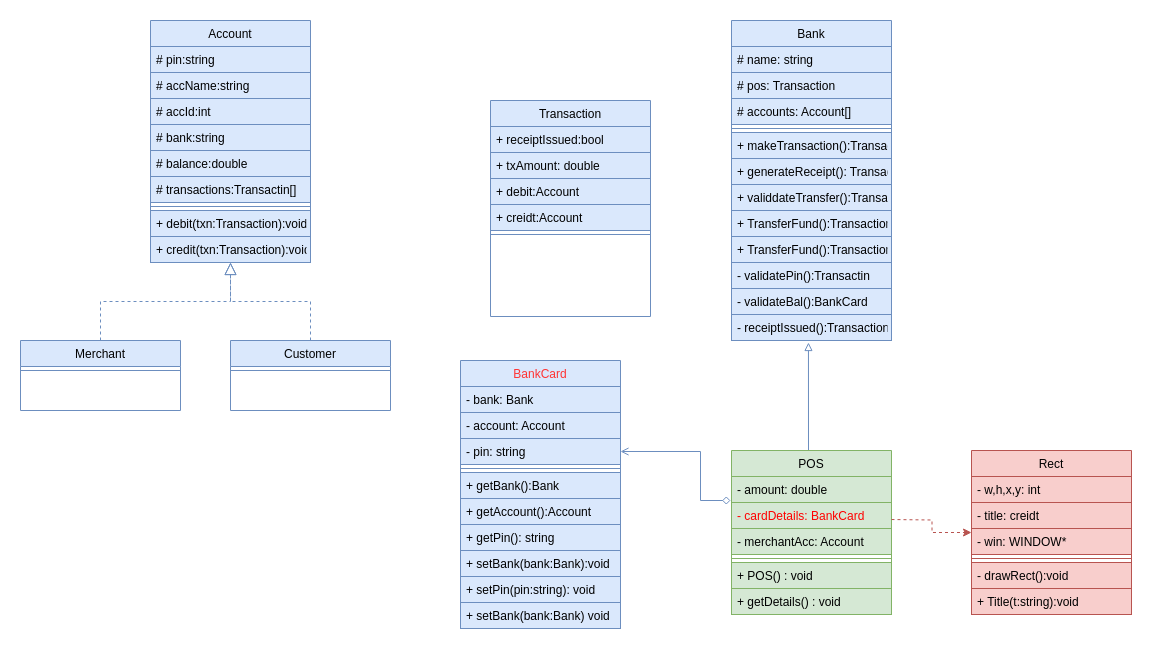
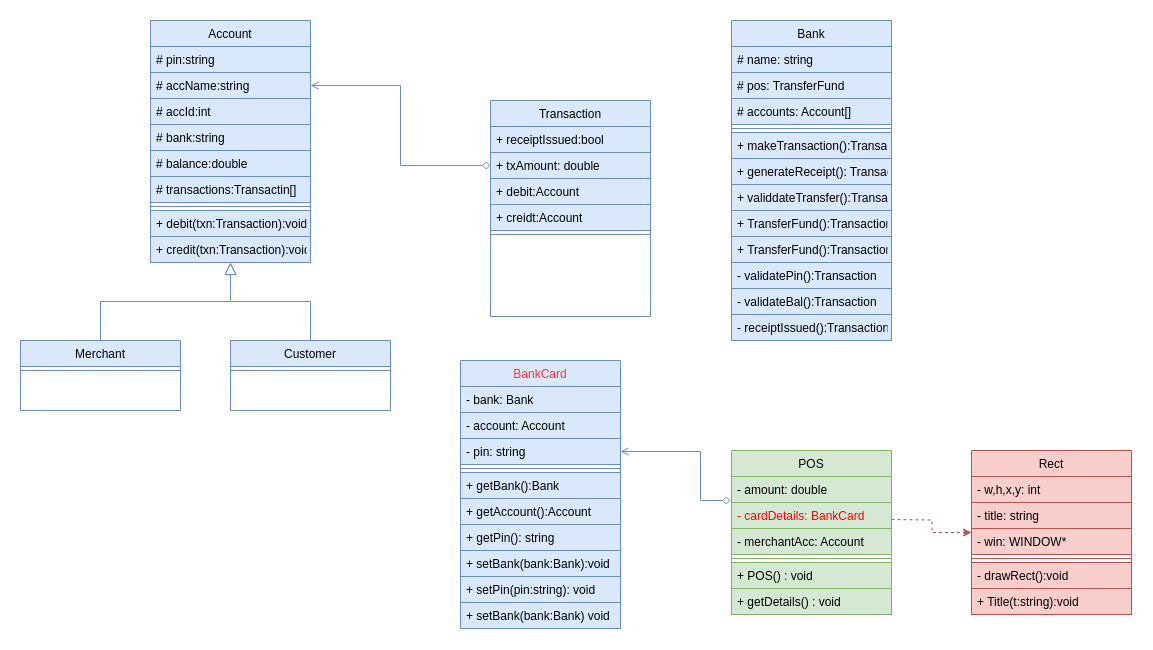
- <mxCell id="38" value="# pos: Transaction" style="text;align=left;verticalAlign=top;spacingLeft=4;spacingRight=4;overflow=hidden;rotatable=0;points=[[0,0.5],[1,0.5]];portConstraint=eastwest;fillColor=#dae8fc;strokeColor=#6c8ebf;" parent="36" vertex="1"><mxGeometry y="52" width="160" height="26" as="geometry" /></mxCell>
+ <mxCell id="38" value="# pos: TransferFund" style="text;align=left;verticalAlign=top;spacingLeft=4;spacingRight=4;overflow=hidden;rotatable=0;points=[[0,0.5],[1,0.5]];portConstraint=eastwest;fillColor=#dae8fc;strokeColor=#6c8ebf;" parent="36" vertex="1"><mxGeometry y="52" width="160" height="26" as="geometry" /></mxCell>
+ <mxCell id="57" style="edgeStyle=orthogonalEdgeStyle;rounded=0;orthogonalLoop=1;jettySize=auto;html=1;exitX=0;exitY=0.5;exitDx=0;exitDy=0;entryX=1;entryY=0.5;entryDx=0;entryDy=0;startArrow=diamond;startFill=0;endArrow=open;endFill=0;fillColor=#dae8fc;strokeColor=#6c8ebf;" parent="1" source="32" target="18" edge="1"><mxGeometry relative="1" as="geometry" /></mxCell>
- <mxCell id="46" value="- validatePin():Transactin" style="text;align=left;verticalAlign=top;spacingLeft=4;spacingRight=4;overflow=hidden;rotatable=0;points=[[0,0.5],[1,0.5]];portConstraint=eastwest;fillColor=#dae8fc;strokeColor=#6c8ebf;" parent="36" vertex="1"><mxGeometry y="242" width="160" height="26" as="geometry" /></mxCell>
+ <mxCell id="46" value="- validatePin():Transaction" style="text;align=left;verticalAlign=top;spacingLeft=4;spacingRight=4;overflow=hidden;rotatable=0;points=[[0,0.5],[1,0.5]];portConstraint=eastwest;fillColor=#dae8fc;strokeColor=#6c8ebf;" parent="36" vertex="1"><mxGeometry y="242" width="160" height="26" as="geometry" /></mxCell>
- <mxCell id="2" value="" style="endArrow=block;endSize=10;endFill=0;shadow=0;strokeWidth=1;rounded=0;edgeStyle=elbowEdgeStyle;elbow=vertical;fillColor=#dae8fc;strokeColor=#6c8ebf;dashed=1;" parent="1" source="26" target="16" edge="1"><mxGeometry width="160" relative="1" as="geometry"><mxPoint x="100" y="183" as="sourcePoint" /><mxPoint x="100" y="183" as="targetPoint" /></mxGeometry></mxCell>
+ <mxCell id="2" value="" style="endArrow=block;endSize=10;endFill=0;shadow=0;strokeWidth=1;rounded=0;edgeStyle=elbowEdgeStyle;elbow=vertical;fillColor=#dae8fc;strokeColor=#6c8ebf;" parent="1" source="26" target="16" edge="1"><mxGeometry width="160" relative="1" as="geometry"><mxPoint x="100" y="183" as="sourcePoint" /><mxPoint x="100" y="183" as="targetPoint" /></mxGeometry></mxCell>
- <mxCell id="3" value="" style="endArrow=block;endSize=10;endFill=0;shadow=0;strokeWidth=1;rounded=0;edgeStyle=elbowEdgeStyle;elbow=vertical;fillColor=#dae8fc;strokeColor=#6c8ebf;dashed=1;" parent="1" source="28" target="16" edge="1"><mxGeometry width="160" relative="1" as="geometry"><mxPoint x="110" y="353" as="sourcePoint" /><mxPoint x="210" y="251" as="targetPoint" /></mxGeometry></mxCell>
+ <mxCell id="3" value="" style="endArrow=block;endSize=10;endFill=0;shadow=0;strokeWidth=1;rounded=0;edgeStyle=elbowEdgeStyle;elbow=vertical;fillColor=#dae8fc;strokeColor=#6c8ebf;" parent="1" source="28" target="16" edge="1"><mxGeometry width="160" relative="1" as="geometry"><mxPoint x="110" y="353" as="sourcePoint" /><mxPoint x="210" y="251" as="targetPoint" /></mxGeometry></mxCell>
- <mxCell id="47" value="- validateBal():BankCard" style="text;align=left;verticalAlign=top;spacingLeft=4;spacingRight=4;overflow=hidden;rotatable=0;points=[[0,0.5],[1,0.5]];portConstraint=eastwest;fillColor=#dae8fc;strokeColor=#6c8ebf;" parent="36" vertex="1"><mxGeometry y="268" width="160" height="26" as="geometry" /></mxCell>
+ <mxCell id="47" value="- validateBal():Transaction" style="text;align=left;verticalAlign=top;spacingLeft=4;spacingRight=4;overflow=hidden;rotatable=0;points=[[0,0.5],[1,0.5]];portConstraint=eastwest;fillColor=#dae8fc;strokeColor=#6c8ebf;" parent="36" vertex="1"><mxGeometry y="268" width="160" height="26" as="geometry" /></mxCell>
- <mxCell id="49" style="edgeStyle=orthogonalEdgeStyle;rounded=0;orthogonalLoop=1;jettySize=auto;html=1;exitX=0.5;exitY=0;exitDx=0;exitDy=0;startArrow=none;startFill=0;endArrow=block;endFill=0;entryX=0.481;entryY=1.077;entryDx=0;entryDy=0;entryPerimeter=0;fillColor=#dae8fc;strokeColor=#6c8ebf;" parent="1" source="50" target="48" edge="1"><mxGeometry relative="1" as="geometry"><mxPoint x="811" y="370" as="targetPoint" /><Array as="points"><mxPoint x="808" y="450" /></Array></mxGeometry></mxCell>
- <mxCell id="61" value="- title: creidt" style="text;align=left;verticalAlign=top;spacingLeft=4;spacingRight=4;overflow=hidden;rotatable=0;points=[[0,0.5],[1,0.5]];portConstraint=eastwest;rounded=0;shadow=0;html=0;fillColor=#f8cecc;strokeColor=#b85450;" parent="59" vertex="1"><mxGeometry y="52" width="160" height="26" as="geometry" /></mxCell>
+ <mxCell id="61" value="- title: string" style="text;align=left;verticalAlign=top;spacingLeft=4;spacingRight=4;overflow=hidden;rotatable=0;points=[[0,0.5],[1,0.5]];portConstraint=eastwest;rounded=0;shadow=0;html=0;fillColor=#f8cecc;strokeColor=#b85450;" parent="59" vertex="1"><mxGeometry y="52" width="160" height="26" as="geometry" /></mxCell>
